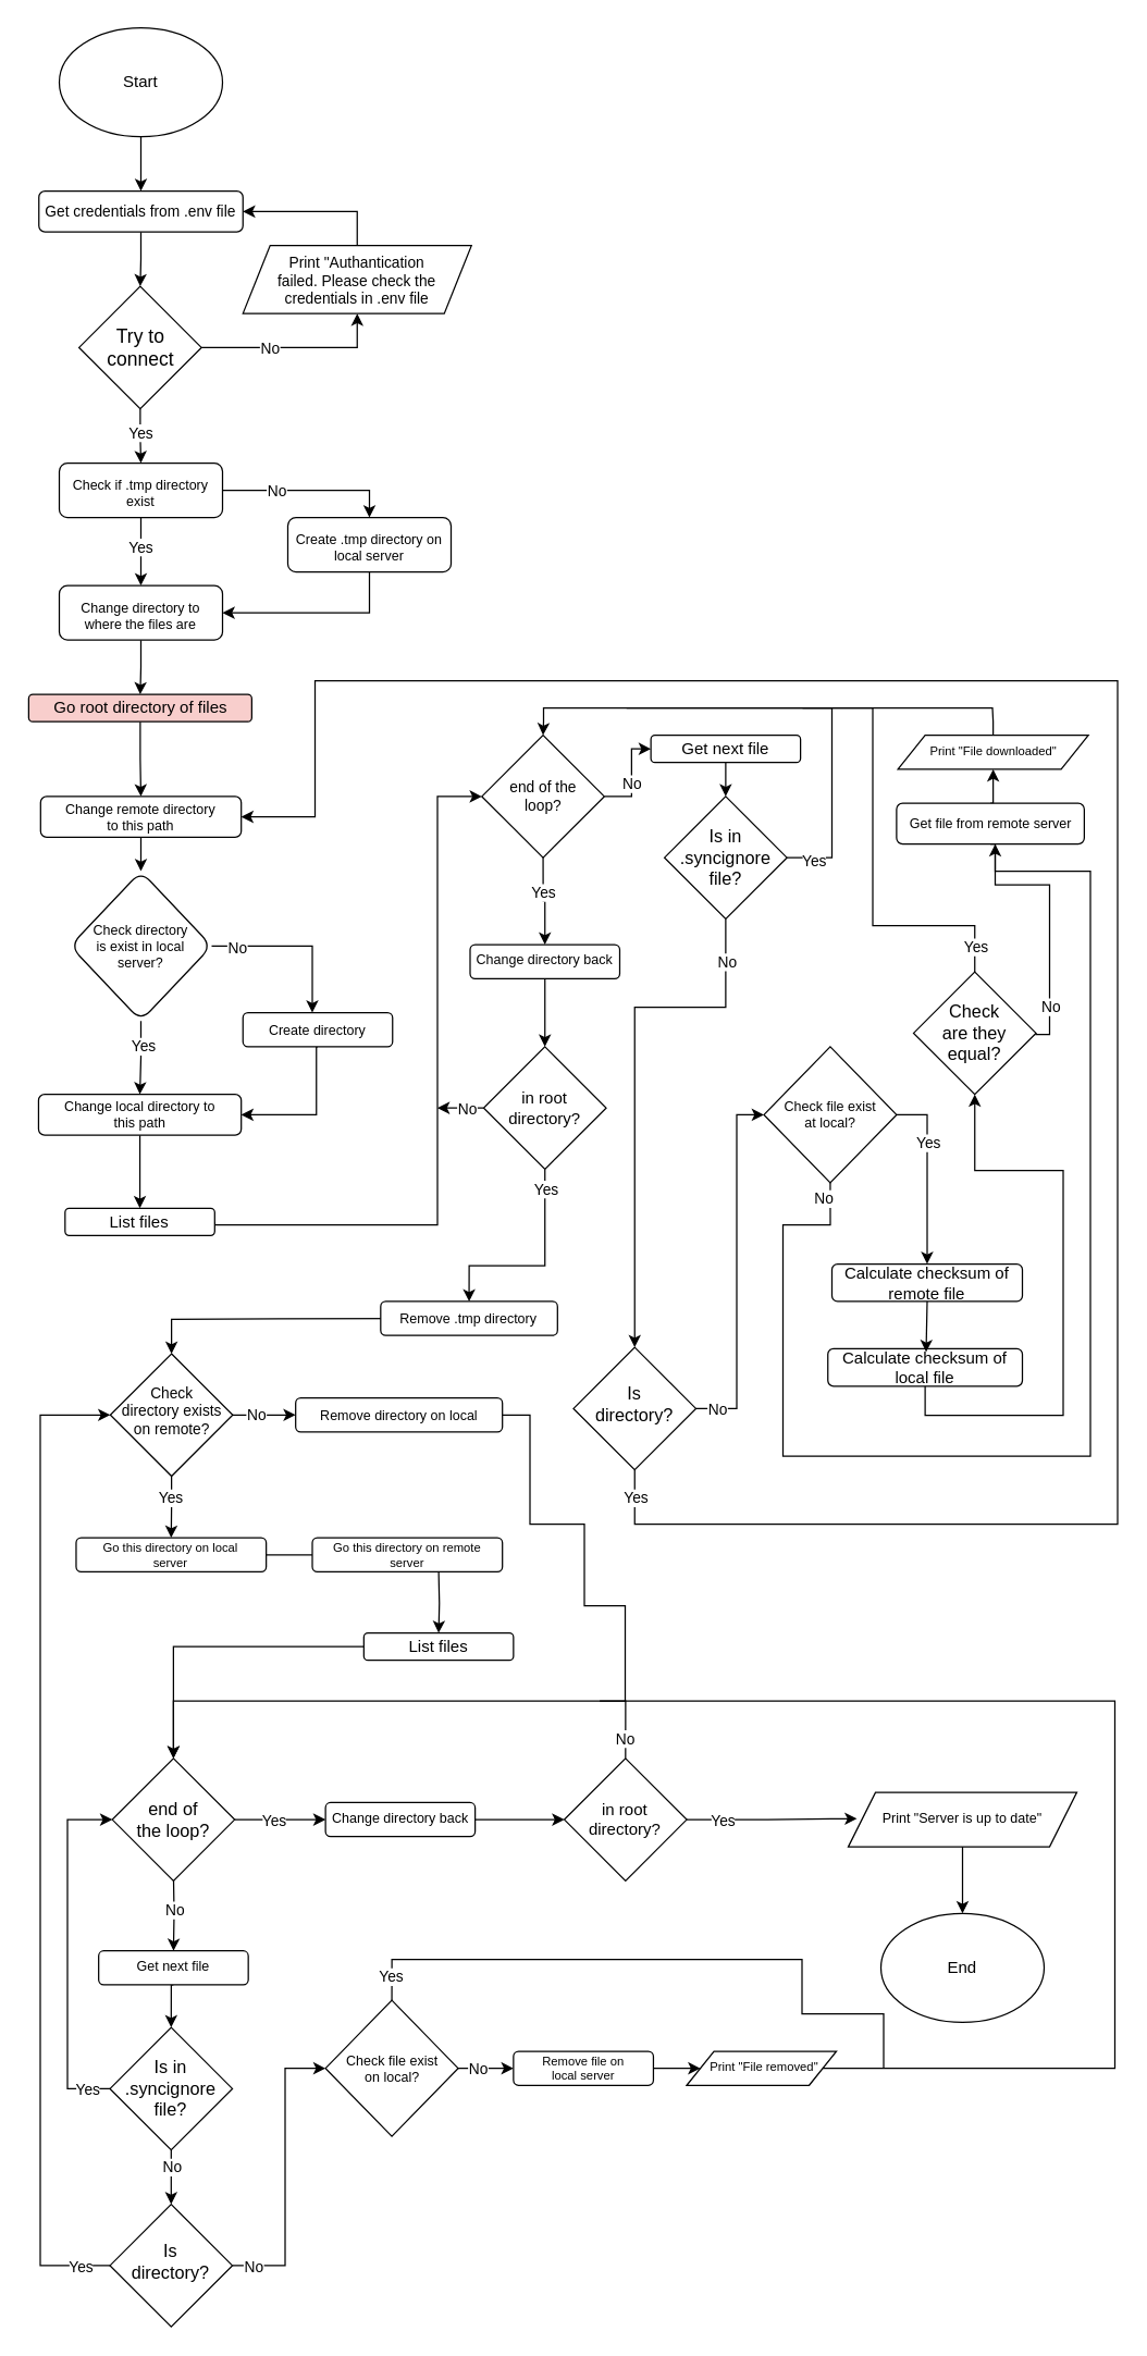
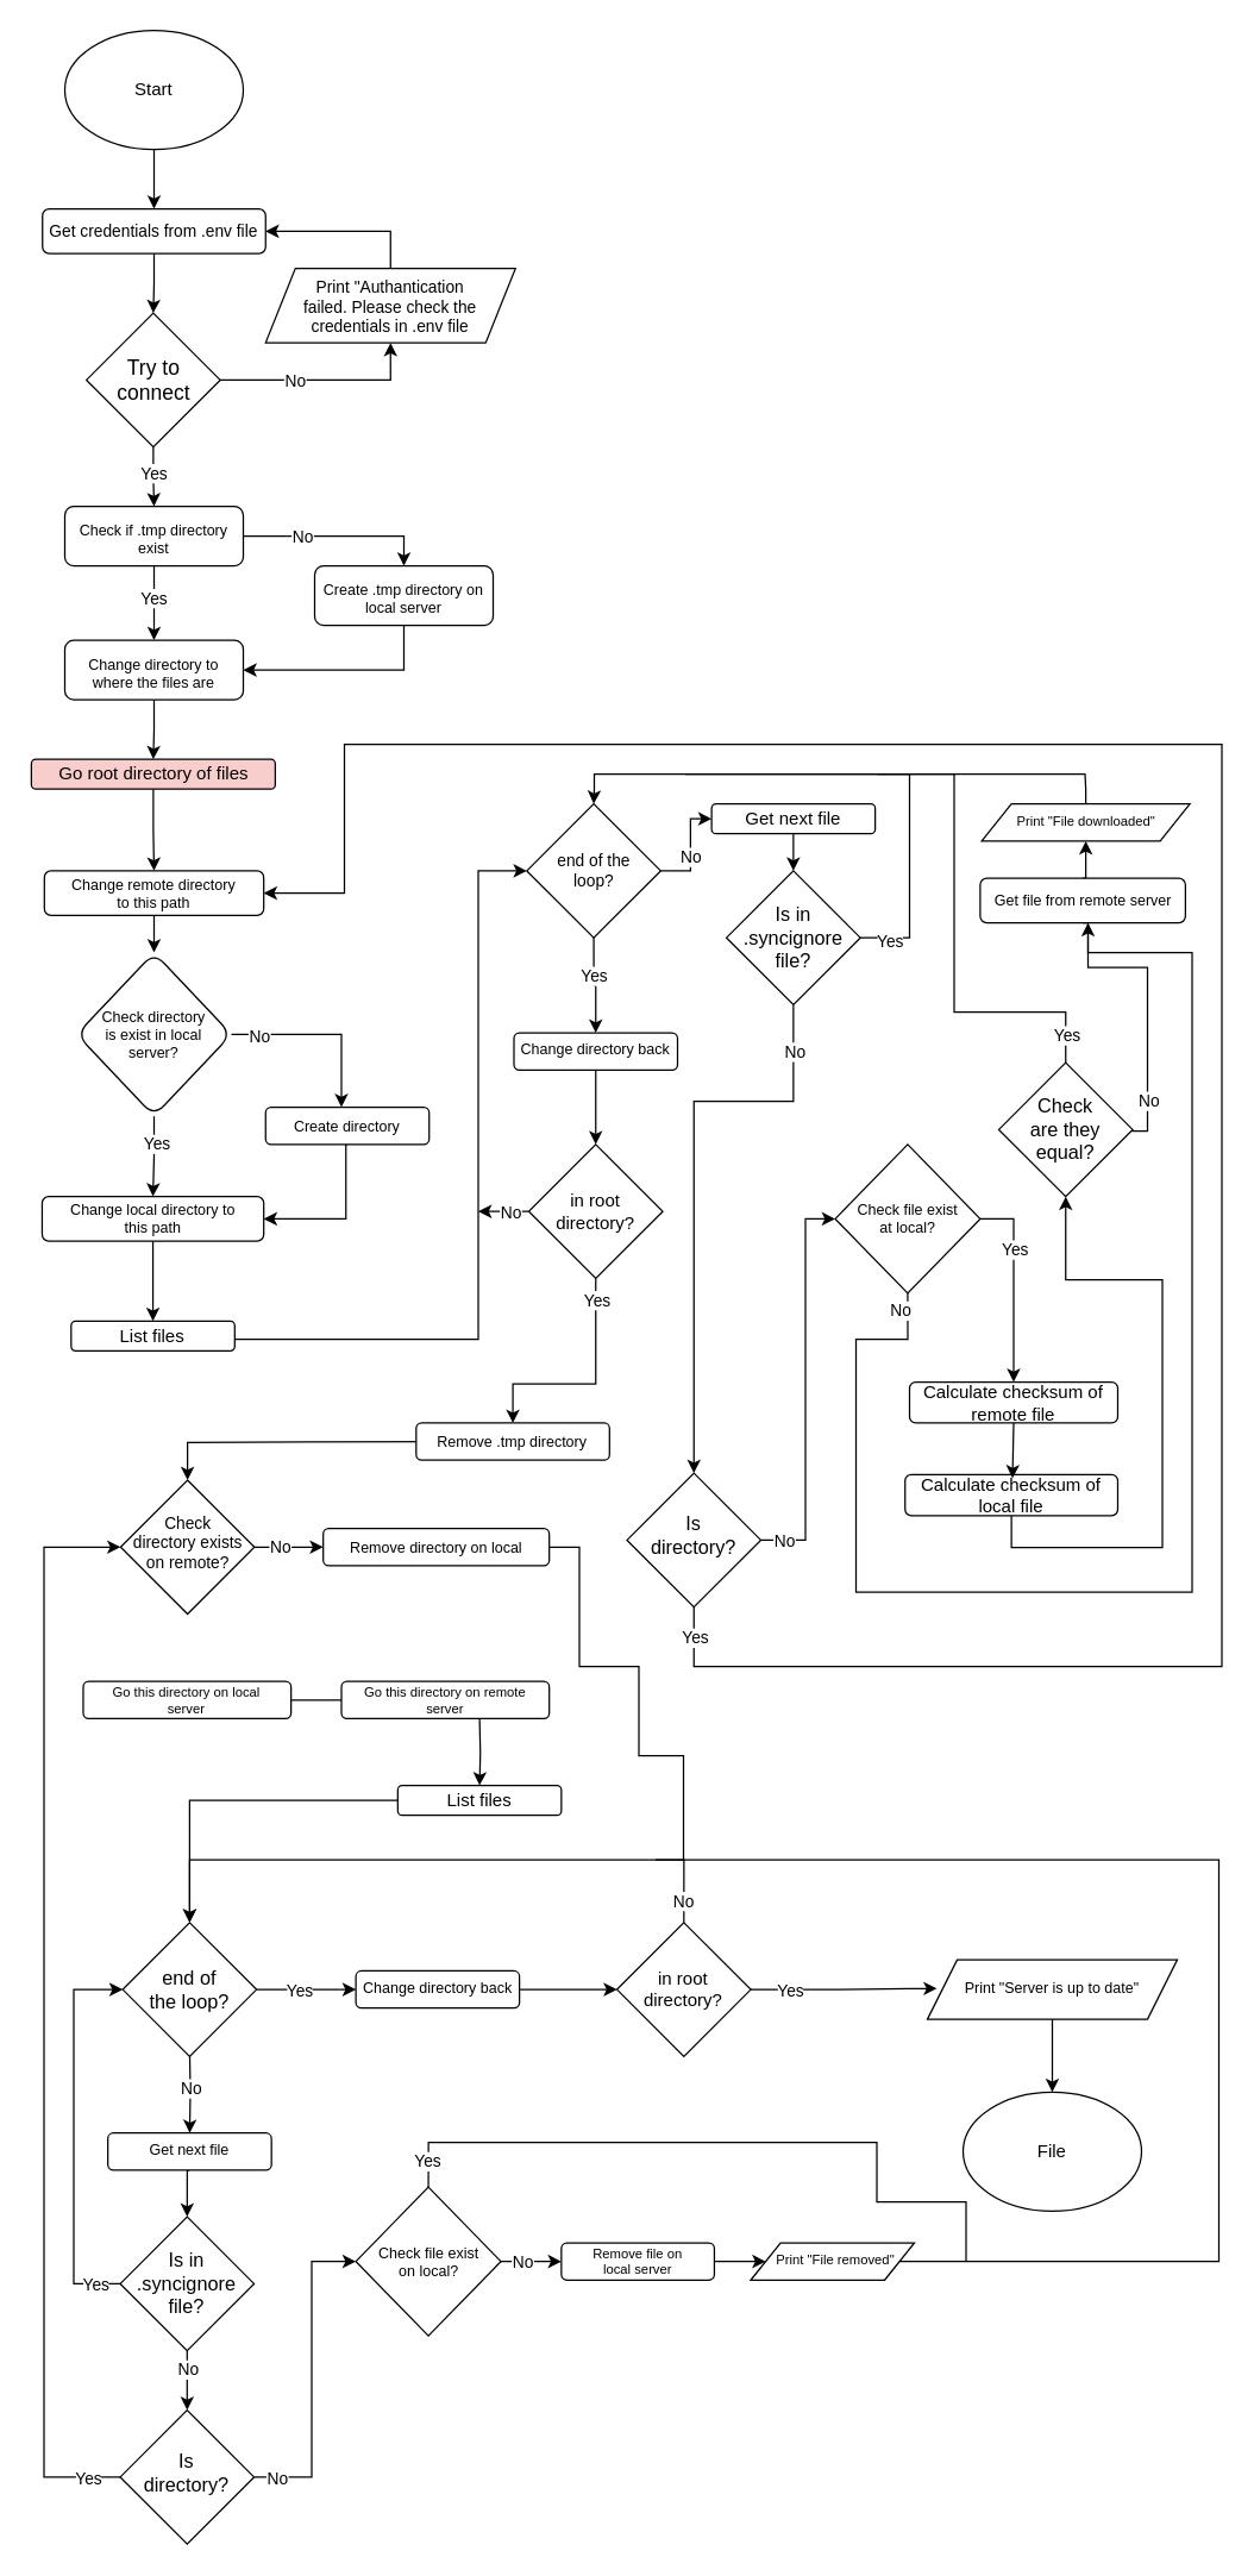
- <mxCell id="82" style="edgeStyle=orthogonalEdgeStyle;rounded=0;orthogonalLoop=1;jettySize=auto;html=1;exitX=0.5;exitY=1;exitDx=0;exitDy=0;entryX=0.5;entryY=0;entryDx=0;entryDy=0;" edge="1" parent="1" source="84" target="88"><mxGeometry relative="1" as="geometry" /></mxCell>
- <mxCell id="83" value="Yes" style="edgeLabel;html=1;align=center;verticalAlign=middle;resizable=0;points=[];" vertex="1" connectable="0" parent="82"><mxGeometry x="-0.304" y="1" relative="1" as="geometry"><mxPoint x="-2" as="offset" /></mxGeometry></mxCell>
- <mxCell id="21" value="End" style="ellipse;whiteSpace=wrap;html=1;" parent="1" vertex="1"><mxGeometry x="647" y="1406.19" width="120" height="80" as="geometry" /></mxCell>
+ <mxCell id="21" value="File" style="ellipse;whiteSpace=wrap;html=1;" parent="1" vertex="1"><mxGeometry x="647" y="1406.19" width="120" height="80" as="geometry" /></mxCell>
